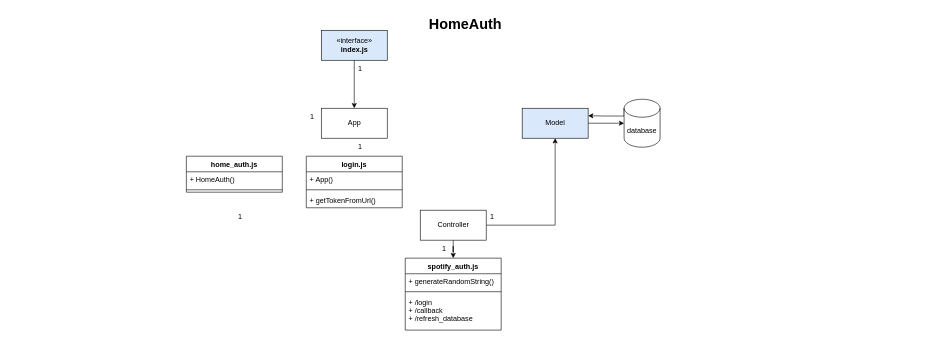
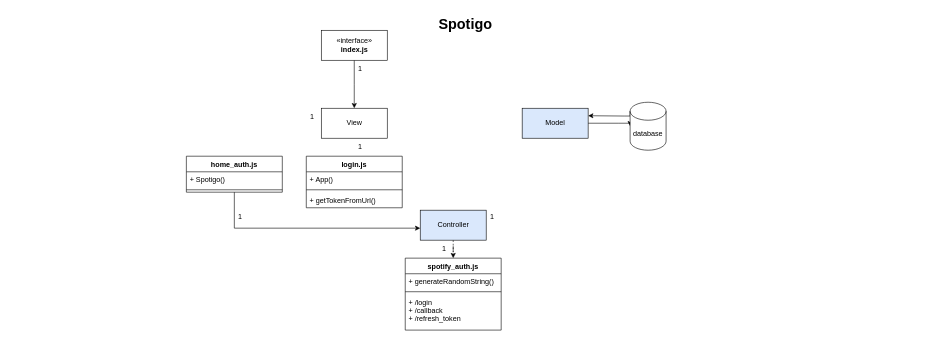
- <mxCell id="2" value="HomeAuth" style="text;strokeColor=none;fillColor=none;html=1;fontSize=24;fontStyle=1;verticalAlign=middle;align=center;" parent="1" vertex="1"><mxGeometry x="20" y="20" width="1510" height="40" as="geometry" /></mxCell>
+ <mxCell id="2" value="Spotigo" style="text;strokeColor=none;fillColor=none;html=1;fontSize=24;fontStyle=1;verticalAlign=middle;align=center;" parent="1" vertex="1"><mxGeometry x="20" y="20" width="1510" height="40" as="geometry" /></mxCell>
- <mxCell id="4" value="«interface»&lt;br&gt;&lt;b&gt;index.js&lt;/b&gt;" style="html=1;fillColor=#dae8fc;" vertex="1" parent="1"><mxGeometry x="535" y="50" width="110" height="50" as="geometry" /></mxCell>
+ <mxCell id="4" value="«interface»&lt;br&gt;&lt;b&gt;index.js&lt;/b&gt;" style="html=1;" vertex="1" parent="1"><mxGeometry x="535" y="50" width="110" height="50" as="geometry" /></mxCell>
- <mxCell id="7" value="App" style="html=1;" vertex="1" parent="1"><mxGeometry x="535" y="180" width="110" height="50" as="geometry" /></mxCell>
+ <mxCell id="7" value="View" style="html=1;" vertex="1" parent="1"><mxGeometry x="535" y="180" width="110" height="50" as="geometry" /></mxCell>
- <mxCell id="24" value="database" style="shape=cylinder3;whiteSpace=wrap;html=1;boundedLbl=1;backgroundOutline=1;size=15;" vertex="1" parent="1"><mxGeometry x="1040" y="165" width="60" height="80" as="geometry" /></mxCell>
+ <mxCell id="24" value="database" style="shape=cylinder3;whiteSpace=wrap;html=1;boundedLbl=1;backgroundOutline=1;size=15;" vertex="1" parent="1"><mxGeometry x="1050" y="170" width="60" height="80" as="geometry" /></mxCell>
- <mxCell id="9" style="edgeStyle=orthogonalEdgeStyle;rounded=0;orthogonalLoop=1;jettySize=auto;html=1;entryX=0.5;entryY=1;entryDx=0;entryDy=0;strokeColor=default;" edge="1" parent="1" source="10" target="6"><mxGeometry relative="1" as="geometry" /></mxCell>
- <mxCell id="17" value="+ HomeAuth()" style="text;strokeColor=none;fillColor=none;align=left;verticalAlign=top;spacingLeft=4;spacingRight=4;overflow=hidden;rotatable=0;points=[[0,0.5],[1,0.5]];portConstraint=eastwest;" vertex="1" parent="16"><mxGeometry y="26" width="160" height="26" as="geometry" /></mxCell>
+ <mxCell id="17" value="+ Spotigo()" style="text;strokeColor=none;fillColor=none;align=left;verticalAlign=top;spacingLeft=4;spacingRight=4;overflow=hidden;rotatable=0;points=[[0,0.5],[1,0.5]];portConstraint=eastwest;" vertex="1" parent="16"><mxGeometry y="26" width="160" height="26" as="geometry" /></mxCell>
- <mxCell id="10" value="Controller" style="html=1;" vertex="1" parent="1"><mxGeometry x="700" y="350" width="110" height="50" as="geometry" /></mxCell>
+ <mxCell id="10" value="Controller" style="html=1;fillColor=#dae8fc;" vertex="1" parent="1"><mxGeometry x="700" y="350" width="110" height="50" as="geometry" /></mxCell>
+ <mxCell id="15" style="edgeStyle=orthogonalEdgeStyle;rounded=0;orthogonalLoop=1;jettySize=auto;html=1;strokeColor=default;" edge="1" parent="1" source="16" target="10"><mxGeometry relative="1" as="geometry"><Array as="points"><mxPoint x="390" y="380" /></Array></mxGeometry></mxCell>
- <mxCell id="8" style="edgeStyle=orthogonalEdgeStyle;rounded=0;orthogonalLoop=1;jettySize=auto;html=1;entryX=0.5;entryY=0;entryDx=0;entryDy=0;strokeColor=default;" edge="1" parent="1" source="10" target="19"><mxGeometry relative="1" as="geometry" /></mxCell>
+ <mxCell id="8" style="edgeStyle=orthogonalEdgeStyle;rounded=0;orthogonalLoop=1;jettySize=auto;html=1;entryX=0.5;entryY=0;entryDx=0;entryDy=0;strokeColor=default;dashed=1;" edge="1" parent="1" source="10" target="19"><mxGeometry relative="1" as="geometry" /></mxCell>
- <mxCell id="22" value="+ /login&#10;+ /callback&#10;+ /refresh_database" style="text;strokeColor=none;fillColor=none;align=left;verticalAlign=top;spacingLeft=4;spacingRight=4;overflow=hidden;rotatable=0;points=[[0,0.5],[1,0.5]];portConstraint=eastwest;" vertex="1" parent="19"><mxGeometry y="60" width="160" height="60" as="geometry" /></mxCell>
+ <mxCell id="22" value="+ /login&#10;+ /callback&#10;+ /refresh_token" style="text;strokeColor=none;fillColor=none;align=left;verticalAlign=top;spacingLeft=4;spacingRight=4;overflow=hidden;rotatable=0;points=[[0,0.5],[1,0.5]];portConstraint=eastwest;" vertex="1" parent="19"><mxGeometry y="60" width="160" height="60" as="geometry" /></mxCell>
